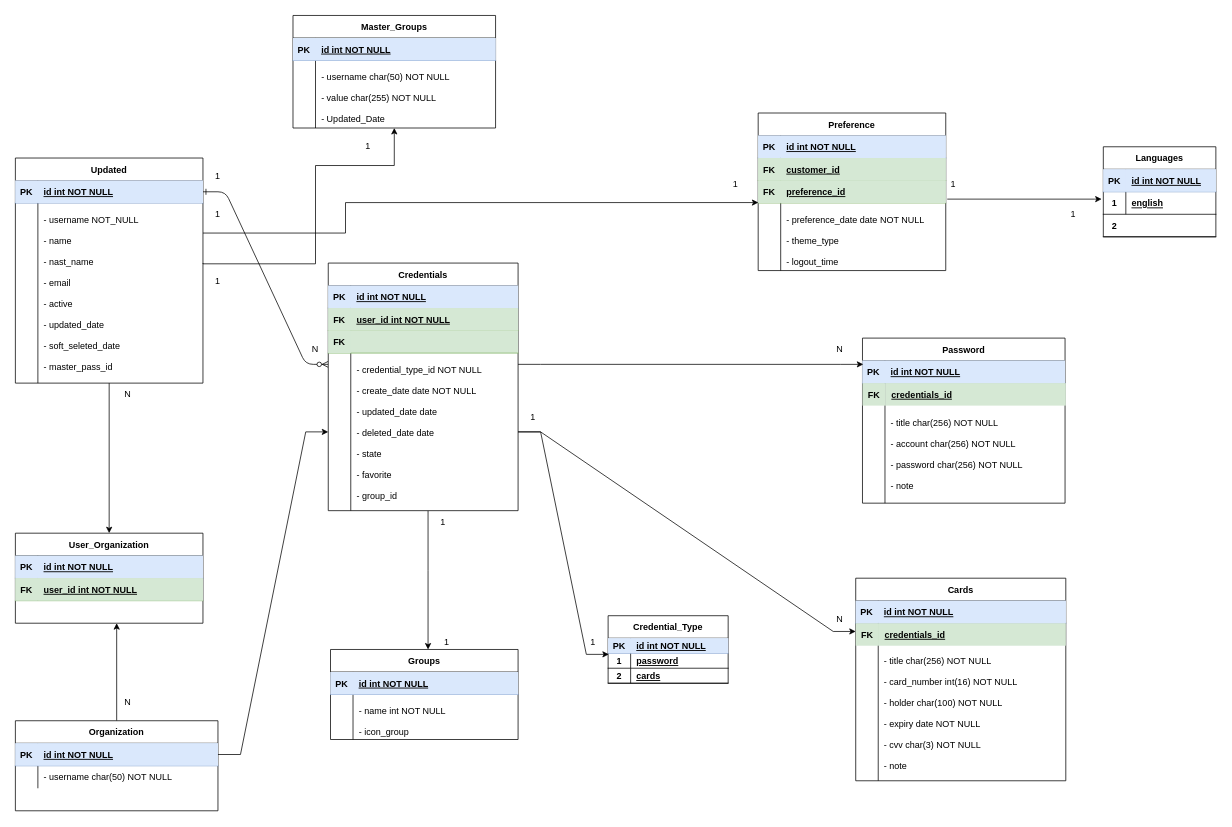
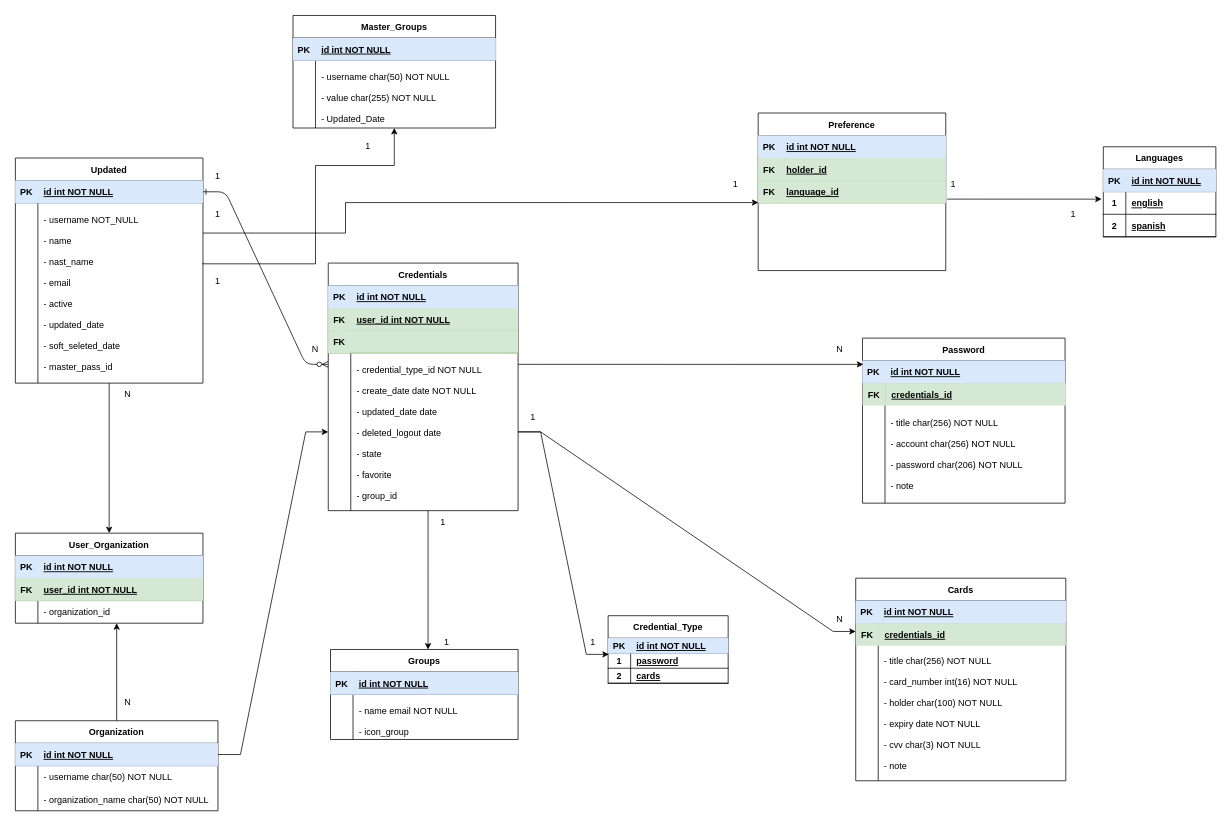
- <mxCell id="56" value="customer_id" style="shape=partialRectangle;overflow=hidden;connectable=0;fillColor=#d5e8d4;top=0;left=0;bottom=0;right=0;align=left;spacingLeft=6;fontStyle=5;strokeColor=#82b366;" vertex="1" parent="54"><mxGeometry x="30" width="220" height="30" as="geometry"><mxRectangle width="220" height="30" as="alternateBounds" /></mxGeometry></mxCell>
+ <mxCell id="56" value="holder_id" style="shape=partialRectangle;overflow=hidden;connectable=0;fillColor=#d5e8d4;top=0;left=0;bottom=0;right=0;align=left;spacingLeft=6;fontStyle=5;strokeColor=#82b366;" vertex="1" parent="54"><mxGeometry x="30" width="220" height="30" as="geometry"><mxRectangle width="220" height="30" as="alternateBounds" /></mxGeometry></mxCell>
- <mxCell id="59" value="preference_id" style="shape=partialRectangle;overflow=hidden;connectable=0;fillColor=#d5e8d4;top=0;left=0;bottom=0;right=0;align=left;spacingLeft=6;fontStyle=5;strokeColor=#82b366;" vertex="1" parent="57"><mxGeometry x="30" width="220" height="30" as="geometry"><mxRectangle width="220" height="30" as="alternateBounds" /></mxGeometry></mxCell>
+ <mxCell id="59" value="language_id" style="shape=partialRectangle;overflow=hidden;connectable=0;fillColor=#d5e8d4;top=0;left=0;bottom=0;right=0;align=left;spacingLeft=6;fontStyle=5;strokeColor=#82b366;" vertex="1" parent="57"><mxGeometry x="30" width="220" height="30" as="geometry"><mxRectangle width="220" height="30" as="alternateBounds" /></mxGeometry></mxCell>
+ <mxCell id="76" value="spanish" style="shape=partialRectangle;overflow=hidden;connectable=0;fillColor=none;top=0;left=0;bottom=0;right=0;align=left;spacingLeft=6;fontStyle=5;" vertex="1" parent="74"><mxGeometry x="30" width="120" height="30" as="geometry"><mxRectangle width="120" height="30" as="alternateBounds" /></mxGeometry></mxCell>
- <mxCell id="62" value="&#10;- preference_date date NOT NULL&#10;&#10;- theme_type&#10;&#10;- logout_time&#10;" style="shape=partialRectangle;overflow=hidden;connectable=0;fillColor=none;top=0;left=0;bottom=0;right=0;align=left;spacingLeft=6;" vertex="1" parent="60"><mxGeometry x="30" width="220" height="90" as="geometry"><mxRectangle width="220" height="90" as="alternateBounds" /></mxGeometry></mxCell>
- <mxCell id="15" value="&#10;- credential_type_id NOT NULL&#10;&#10;- create_date date NOT NULL&#10;&#10;- updated_date date&#10;&#10;- deleted_date date&#10;&#10;- state&#10;&#10;- favorite&#10;&#10;- group_id&#10;&#10;" style="shape=partialRectangle;overflow=hidden;connectable=0;fillColor=none;top=0;left=0;bottom=0;right=0;align=left;spacingLeft=6;" vertex="1" parent="13"><mxGeometry x="30" width="223" height="210" as="geometry"><mxRectangle width="223" height="210" as="alternateBounds" /></mxGeometry></mxCell>
+ <mxCell id="15" value="&#10;- credential_type_id NOT NULL&#10;&#10;- create_date date NOT NULL&#10;&#10;- updated_date date&#10;&#10;- deleted_logout date&#10;&#10;- state&#10;&#10;- favorite&#10;&#10;- group_id&#10;&#10;" style="shape=partialRectangle;overflow=hidden;connectable=0;fillColor=none;top=0;left=0;bottom=0;right=0;align=left;spacingLeft=6;" vertex="1" parent="13"><mxGeometry x="30" width="223" height="210" as="geometry"><mxRectangle width="223" height="210" as="alternateBounds" /></mxGeometry></mxCell>
- <mxCell id="22" value="&#10;&#10;- title char(256) NOT NULL&#10;&#10;- account char(256) NOT NULL&#10;&#10;- password char(256) NOT NULL&#10;&#10;- note" style="shape=partialRectangle;overflow=hidden;connectable=0;fillColor=none;top=0;left=0;bottom=0;right=0;align=left;spacingLeft=6;" vertex="1" parent="20"><mxGeometry x="30" width="240" height="160" as="geometry"><mxRectangle width="240" height="160" as="alternateBounds" /></mxGeometry></mxCell>
+ <mxCell id="22" value="&#10;&#10;- title char(256) NOT NULL&#10;&#10;- account char(256) NOT NULL&#10;&#10;- password char(206) NOT NULL&#10;&#10;- note" style="shape=partialRectangle;overflow=hidden;connectable=0;fillColor=none;top=0;left=0;bottom=0;right=0;align=left;spacingLeft=6;" vertex="1" parent="20"><mxGeometry x="30" width="240" height="160" as="geometry"><mxRectangle width="240" height="160" as="alternateBounds" /></mxGeometry></mxCell>
+ <mxCell id="120" value="- organization_id" style="shape=partialRectangle;overflow=hidden;connectable=0;fillColor=none;top=0;left=0;bottom=0;right=0;align=left;spacingLeft=6;" vertex="1" parent="118"><mxGeometry x="30.0" width="220.0" height="30" as="geometry"><mxRectangle width="220.0" height="30" as="alternateBounds" /></mxGeometry></mxCell>
- <mxCell id="109" value="&#10;- name int NOT NULL&#10;&#10;- icon_group&#10;" style="shape=partialRectangle;overflow=hidden;connectable=0;fillColor=none;top=0;left=0;bottom=0;right=0;align=left;spacingLeft=6;" vertex="1" parent="107"><mxGeometry x="30" width="220" height="60" as="geometry"><mxRectangle width="220" height="60" as="alternateBounds" /></mxGeometry></mxCell>
+ <mxCell id="109" value="&#10;- name email NOT NULL&#10;&#10;- icon_group&#10;" style="shape=partialRectangle;overflow=hidden;connectable=0;fillColor=none;top=0;left=0;bottom=0;right=0;align=left;spacingLeft=6;" vertex="1" parent="107"><mxGeometry x="30" width="220" height="60" as="geometry"><mxRectangle width="220" height="60" as="alternateBounds" /></mxGeometry></mxCell>
+ <mxCell id="41" value="- organization_name char(50) NOT NULL" style="shape=partialRectangle;overflow=hidden;connectable=0;fillColor=none;top=0;left=0;bottom=0;right=0;align=left;spacingLeft=6;" vertex="1" parent="39"><mxGeometry x="30" width="240" height="30" as="geometry"><mxRectangle width="240" height="30" as="alternateBounds" /></mxGeometry></mxCell>
